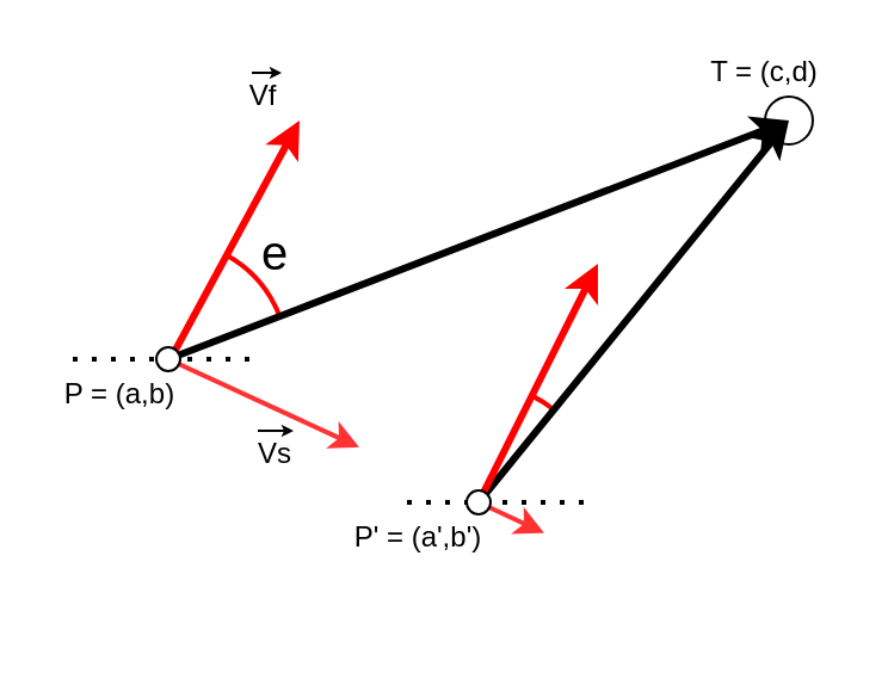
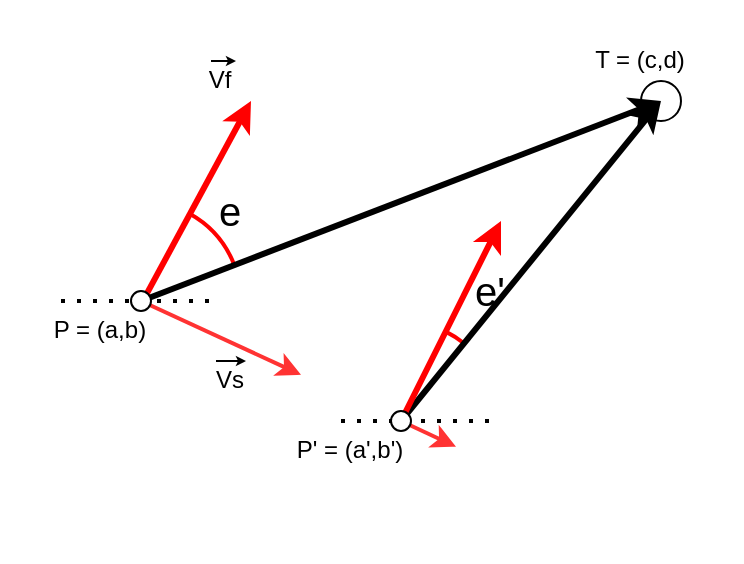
+ <mxCell id="12" value="&lt;font style=&quot;font-size: 20px;&quot;&gt;e'&lt;/font&gt;" style="text;html=1;strokeColor=none;fillColor=none;align=center;verticalAlign=middle;whiteSpace=wrap;rounded=0;" vertex="1" parent="1"><mxGeometry x="220" y="130" width="50" height="30" as="geometry" /></mxCell>
